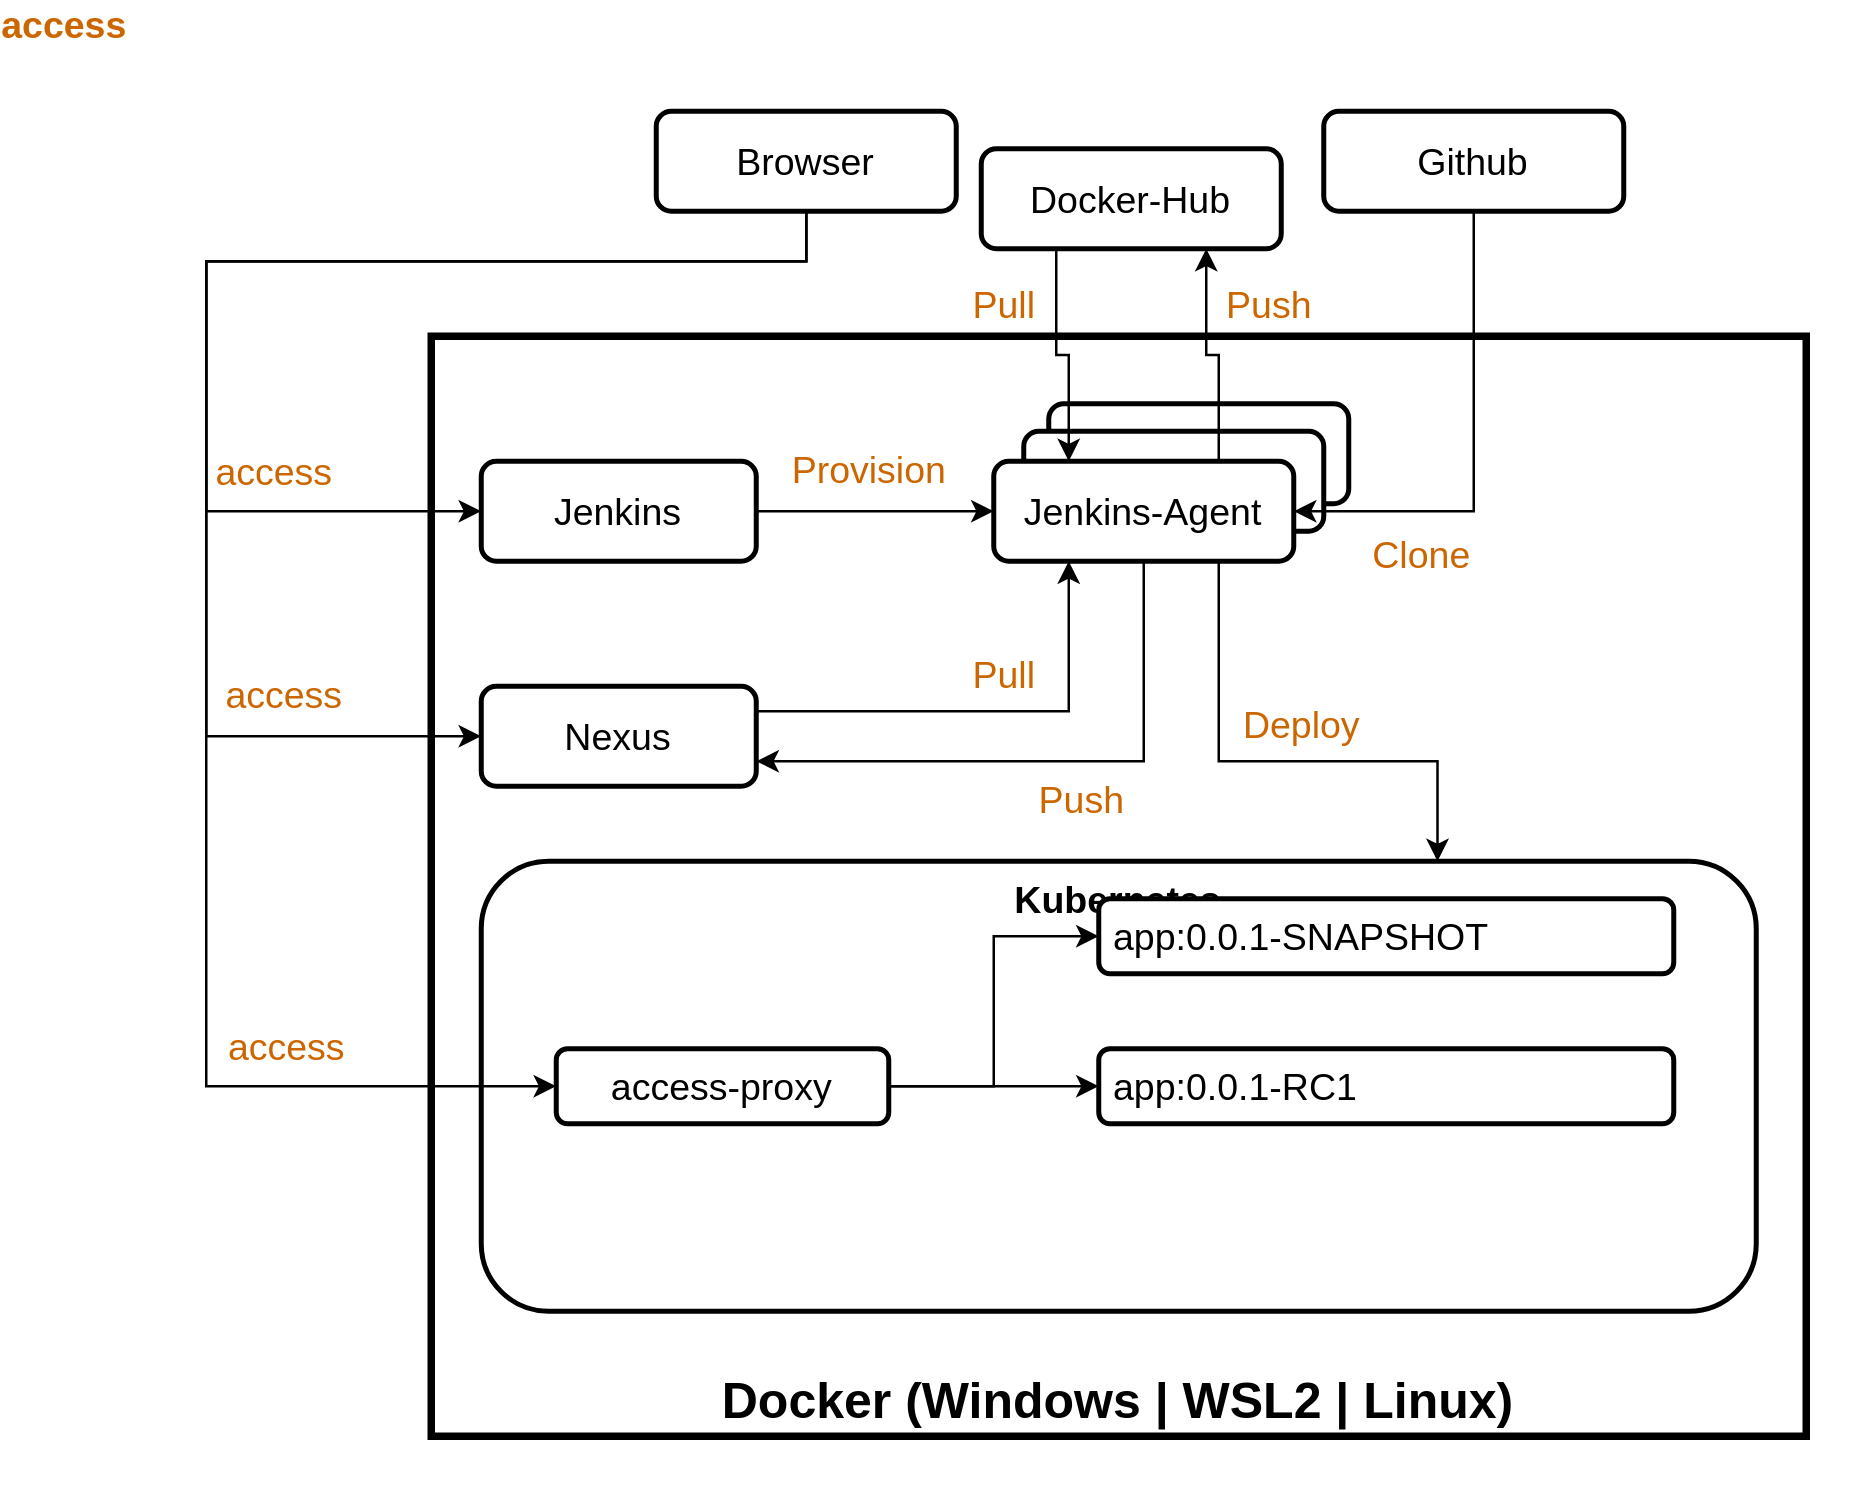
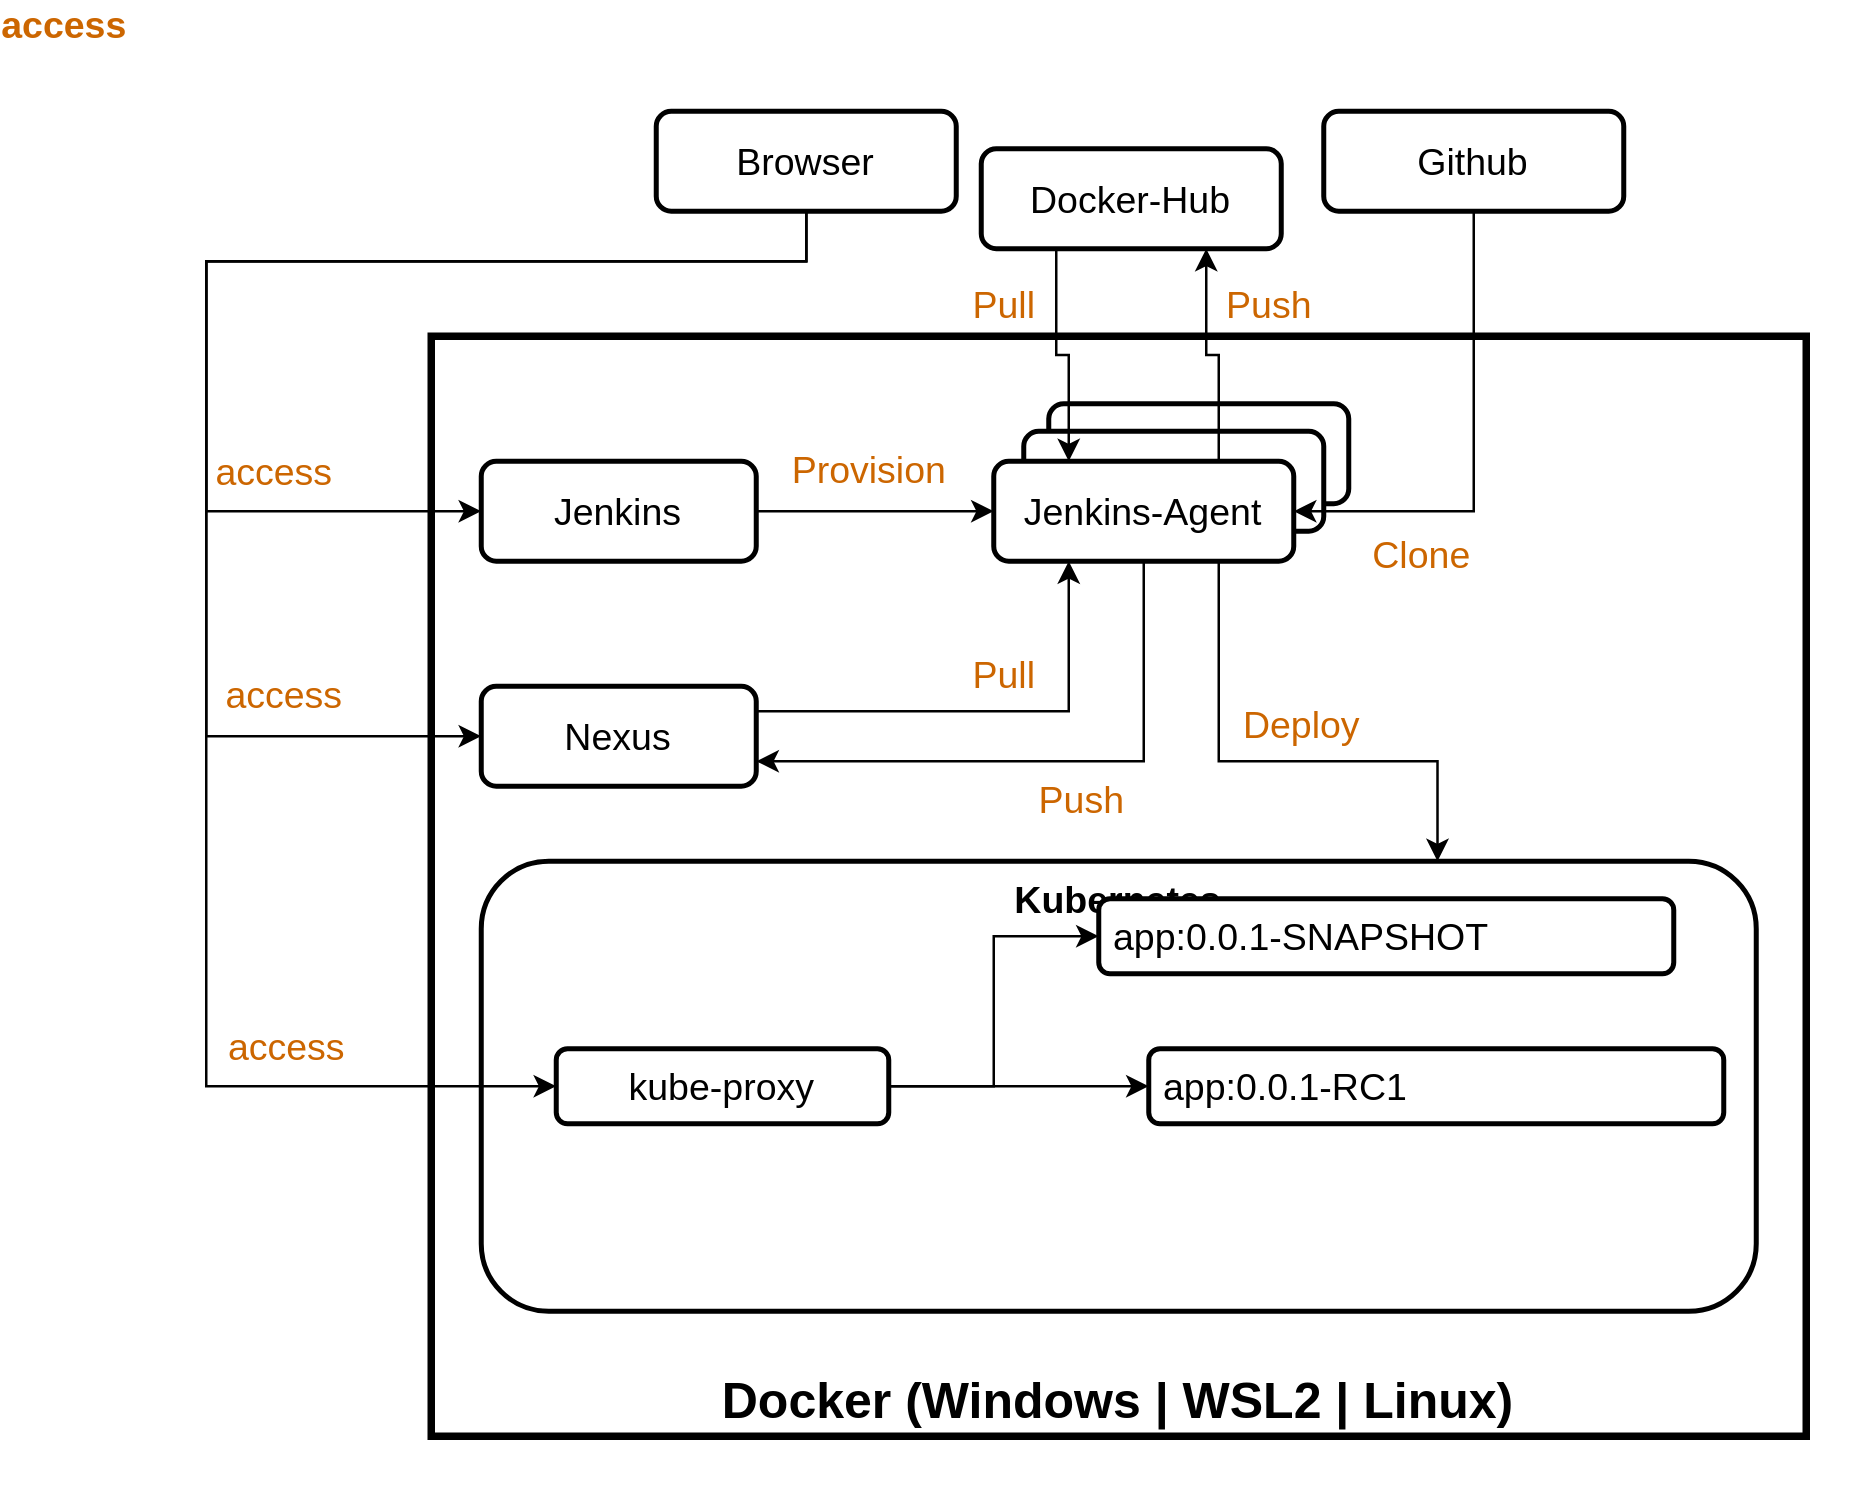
- <mxCell id="19" value="access-proxy" style="rounded=1;whiteSpace=wrap;html=1;fontSize=15;fontStyle=0;strokeWidth=2;" parent="1" vertex="1"><mxGeometry x="160" y="395" width="133" height="30" as="geometry" /></mxCell>
+ <mxCell id="19" value="kube-proxy" style="rounded=1;whiteSpace=wrap;html=1;fontSize=15;fontStyle=0;strokeWidth=2;" parent="1" vertex="1"><mxGeometry x="160" y="395" width="133" height="30" as="geometry" /></mxCell>
- <mxCell id="16" value="&amp;nbsp;app:0.0.1-RC1" style="rounded=1;whiteSpace=wrap;html=1;fontSize=15;fontStyle=0;strokeWidth=2;align=left;" parent="1" vertex="1"><mxGeometry x="377" y="395" width="230" height="30" as="geometry" /></mxCell>
+ <mxCell id="16" value="&amp;nbsp;app:0.0.1-RC1" style="rounded=1;whiteSpace=wrap;html=1;fontSize=15;fontStyle=0;strokeWidth=2;align=left;" parent="1" vertex="1"><mxGeometry x="397" y="395" width="230" height="30" as="geometry" /></mxCell>
